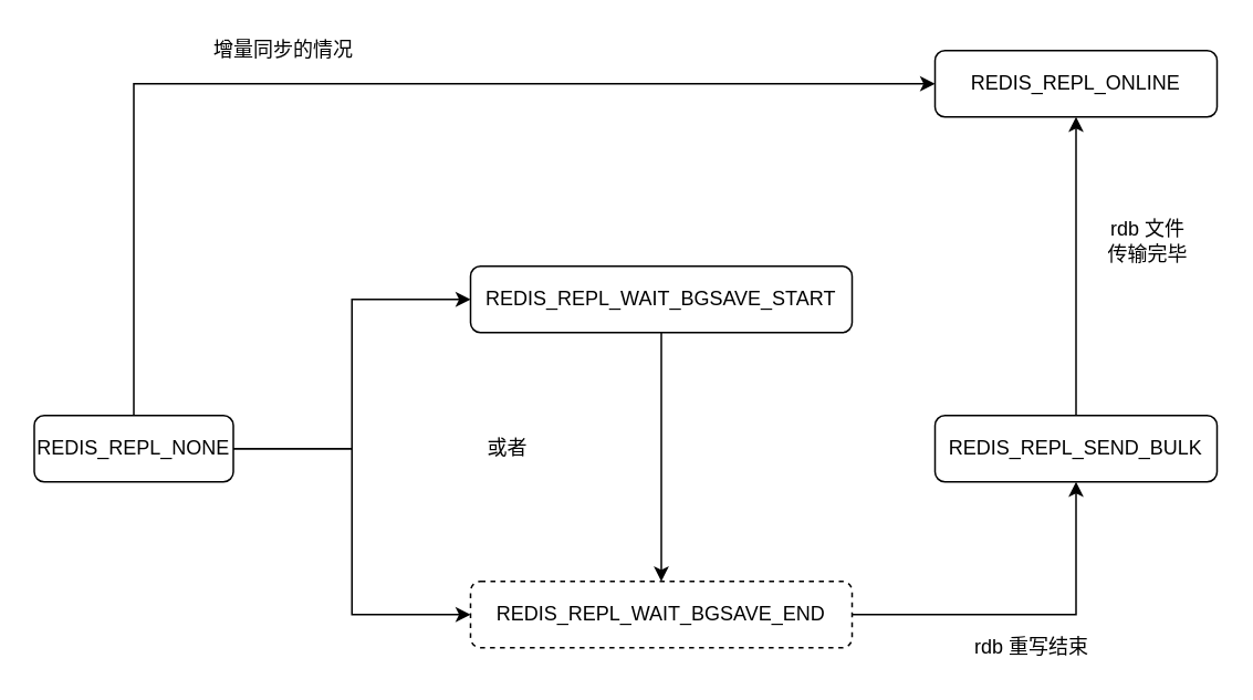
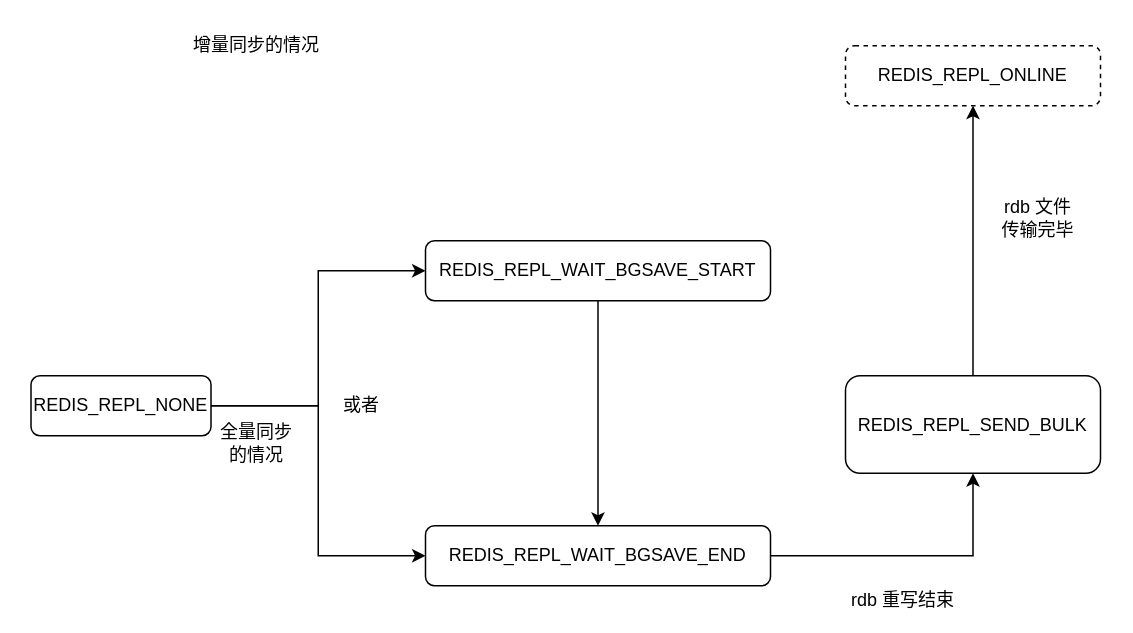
- <mxCell id="8" style="edgeStyle=orthogonalEdgeStyle;rounded=0;orthogonalLoop=1;jettySize=auto;html=1;exitX=0.5;exitY=0;exitDx=0;exitDy=0;entryX=0;entryY=0.5;entryDx=0;entryDy=0;startArrow=none;startFill=0;endArrow=classic;endFill=1;" edge="1" parent="1" source="9" target="12"><mxGeometry relative="1" as="geometry" /></mxCell>
- <mxCell id="12" value="REDIS_REPL_ONLINE" style="rounded=1;whiteSpace=wrap;html=1;" vertex="1" parent="1"><mxGeometry x="563" y="30" width="170" height="40" as="geometry" /></mxCell>
+ <mxCell id="12" value="REDIS_REPL_ONLINE" style="rounded=1;whiteSpace=wrap;html=1;dashed=1;" vertex="1" parent="1"><mxGeometry x="563" y="30" width="170" height="40" as="geometry" /></mxCell>
- <mxCell id="13" value="或者" style="text;html=1;align=center;verticalAlign=middle;resizable=0;points=[];autosize=1;" vertex="1" parent="1"><mxGeometry x="285" y="260" width="40" height="20" as="geometry" /></mxCell>
+ <mxCell id="13" value="或者" style="text;html=1;align=center;verticalAlign=middle;resizable=0;points=[];autosize=1;" vertex="1" parent="1"><mxGeometry x="220" y="260" width="40" height="20" as="geometry" /></mxCell>
- <mxCell id="11" value="REDIS_REPL_SEND_BULK" style="rounded=1;whiteSpace=wrap;html=1;" vertex="1" parent="1"><mxGeometry x="563" y="250" width="170" height="40" as="geometry" /></mxCell>
+ <mxCell id="11" value="REDIS_REPL_SEND_BULK" style="rounded=1;whiteSpace=wrap;html=1;" vertex="1" parent="1"><mxGeometry x="563" y="250" width="170" height="65" as="geometry" /></mxCell>
+ <mxCell id="15" value="全量同步&lt;br&gt;的情况" style="text;html=1;align=center;verticalAlign=middle;resizable=0;points=[];autosize=1;" vertex="1" parent="1"><mxGeometry x="140" y="280" width="60" height="30" as="geometry" /></mxCell>
- <mxCell id="5" value="REDIS_REPL_WAIT_BGSAVE_END" style="rounded=1;whiteSpace=wrap;html=1;dashed=1;" vertex="1" parent="1"><mxGeometry x="283" y="350" width="230" height="40" as="geometry" /></mxCell>
+ <mxCell id="5" value="REDIS_REPL_WAIT_BGSAVE_END" style="rounded=1;whiteSpace=wrap;html=1;" vertex="1" parent="1"><mxGeometry x="283" y="350" width="230" height="40" as="geometry" /></mxCell>
- <mxCell id="16" value="rdb 重写结束" style="text;html=1;align=center;verticalAlign=middle;resizable=0;points=[];autosize=1;" vertex="1" parent="1"><mxGeometry x="581" y="380" width="80" height="20" as="geometry" /></mxCell>
+ <mxCell id="16" value="rdb 重写结束" style="text;html=1;align=center;verticalAlign=middle;resizable=0;points=[];autosize=1;" vertex="1" parent="1"><mxGeometry x="561" y="390" width="80" height="20" as="geometry" /></mxCell>
